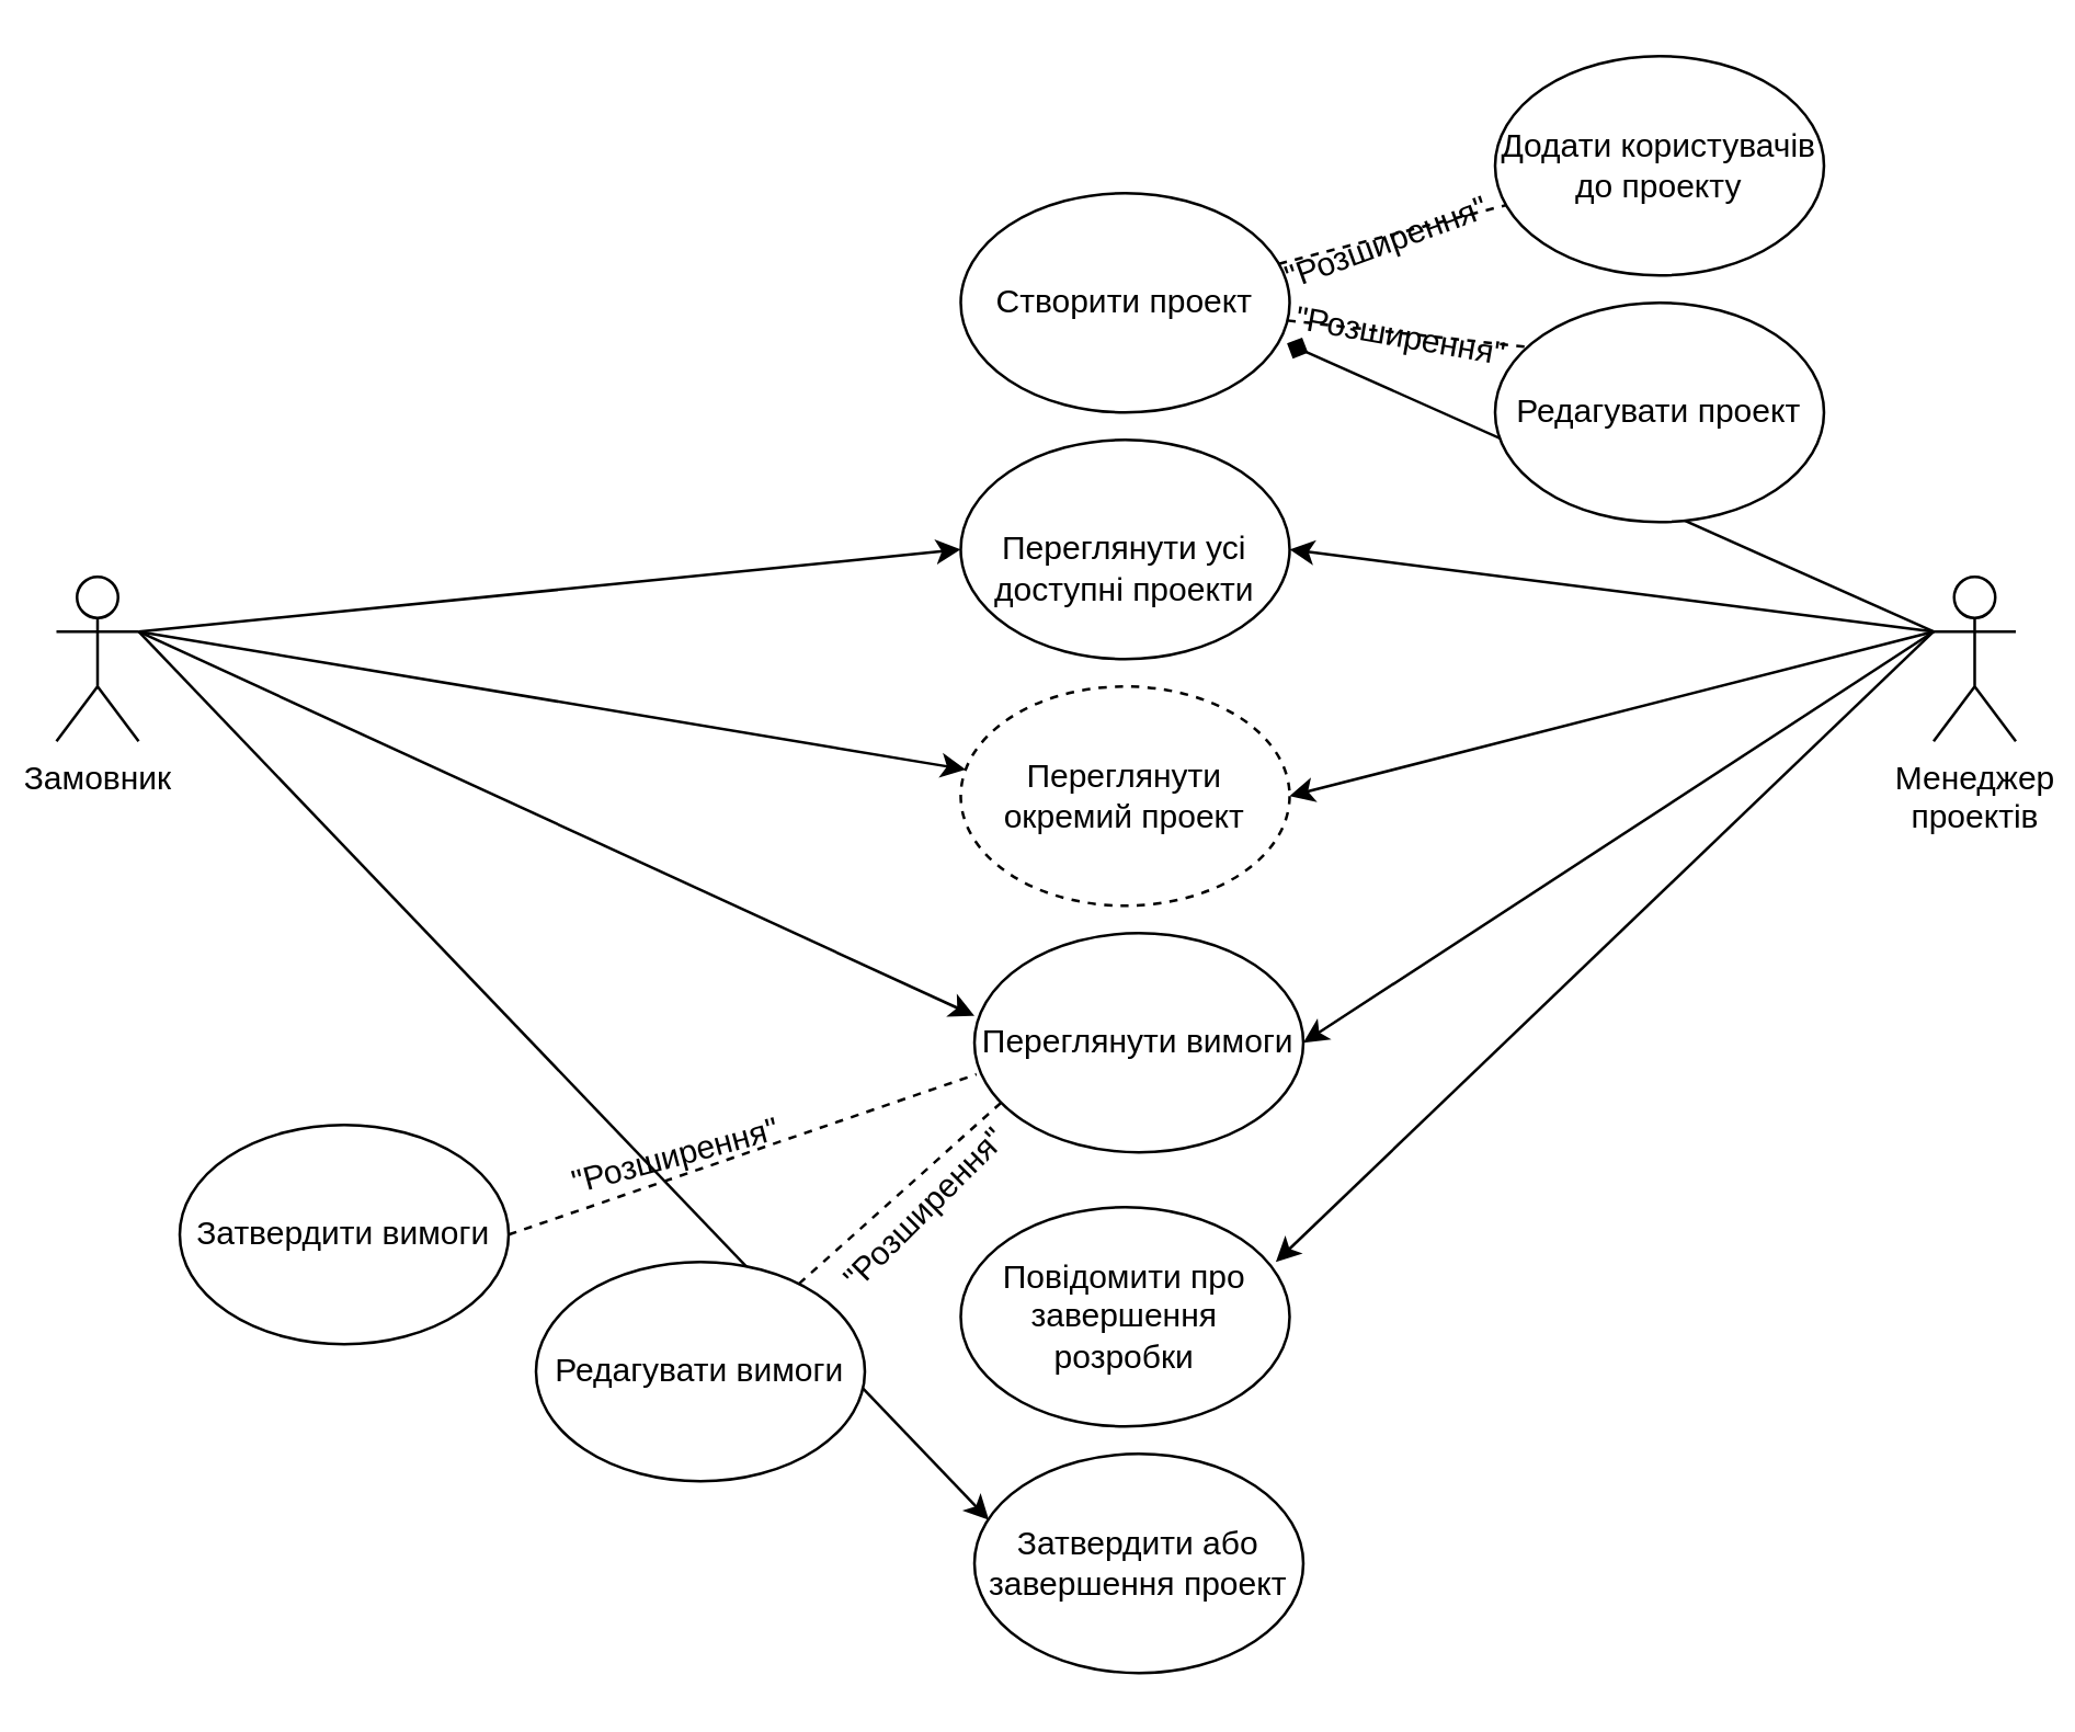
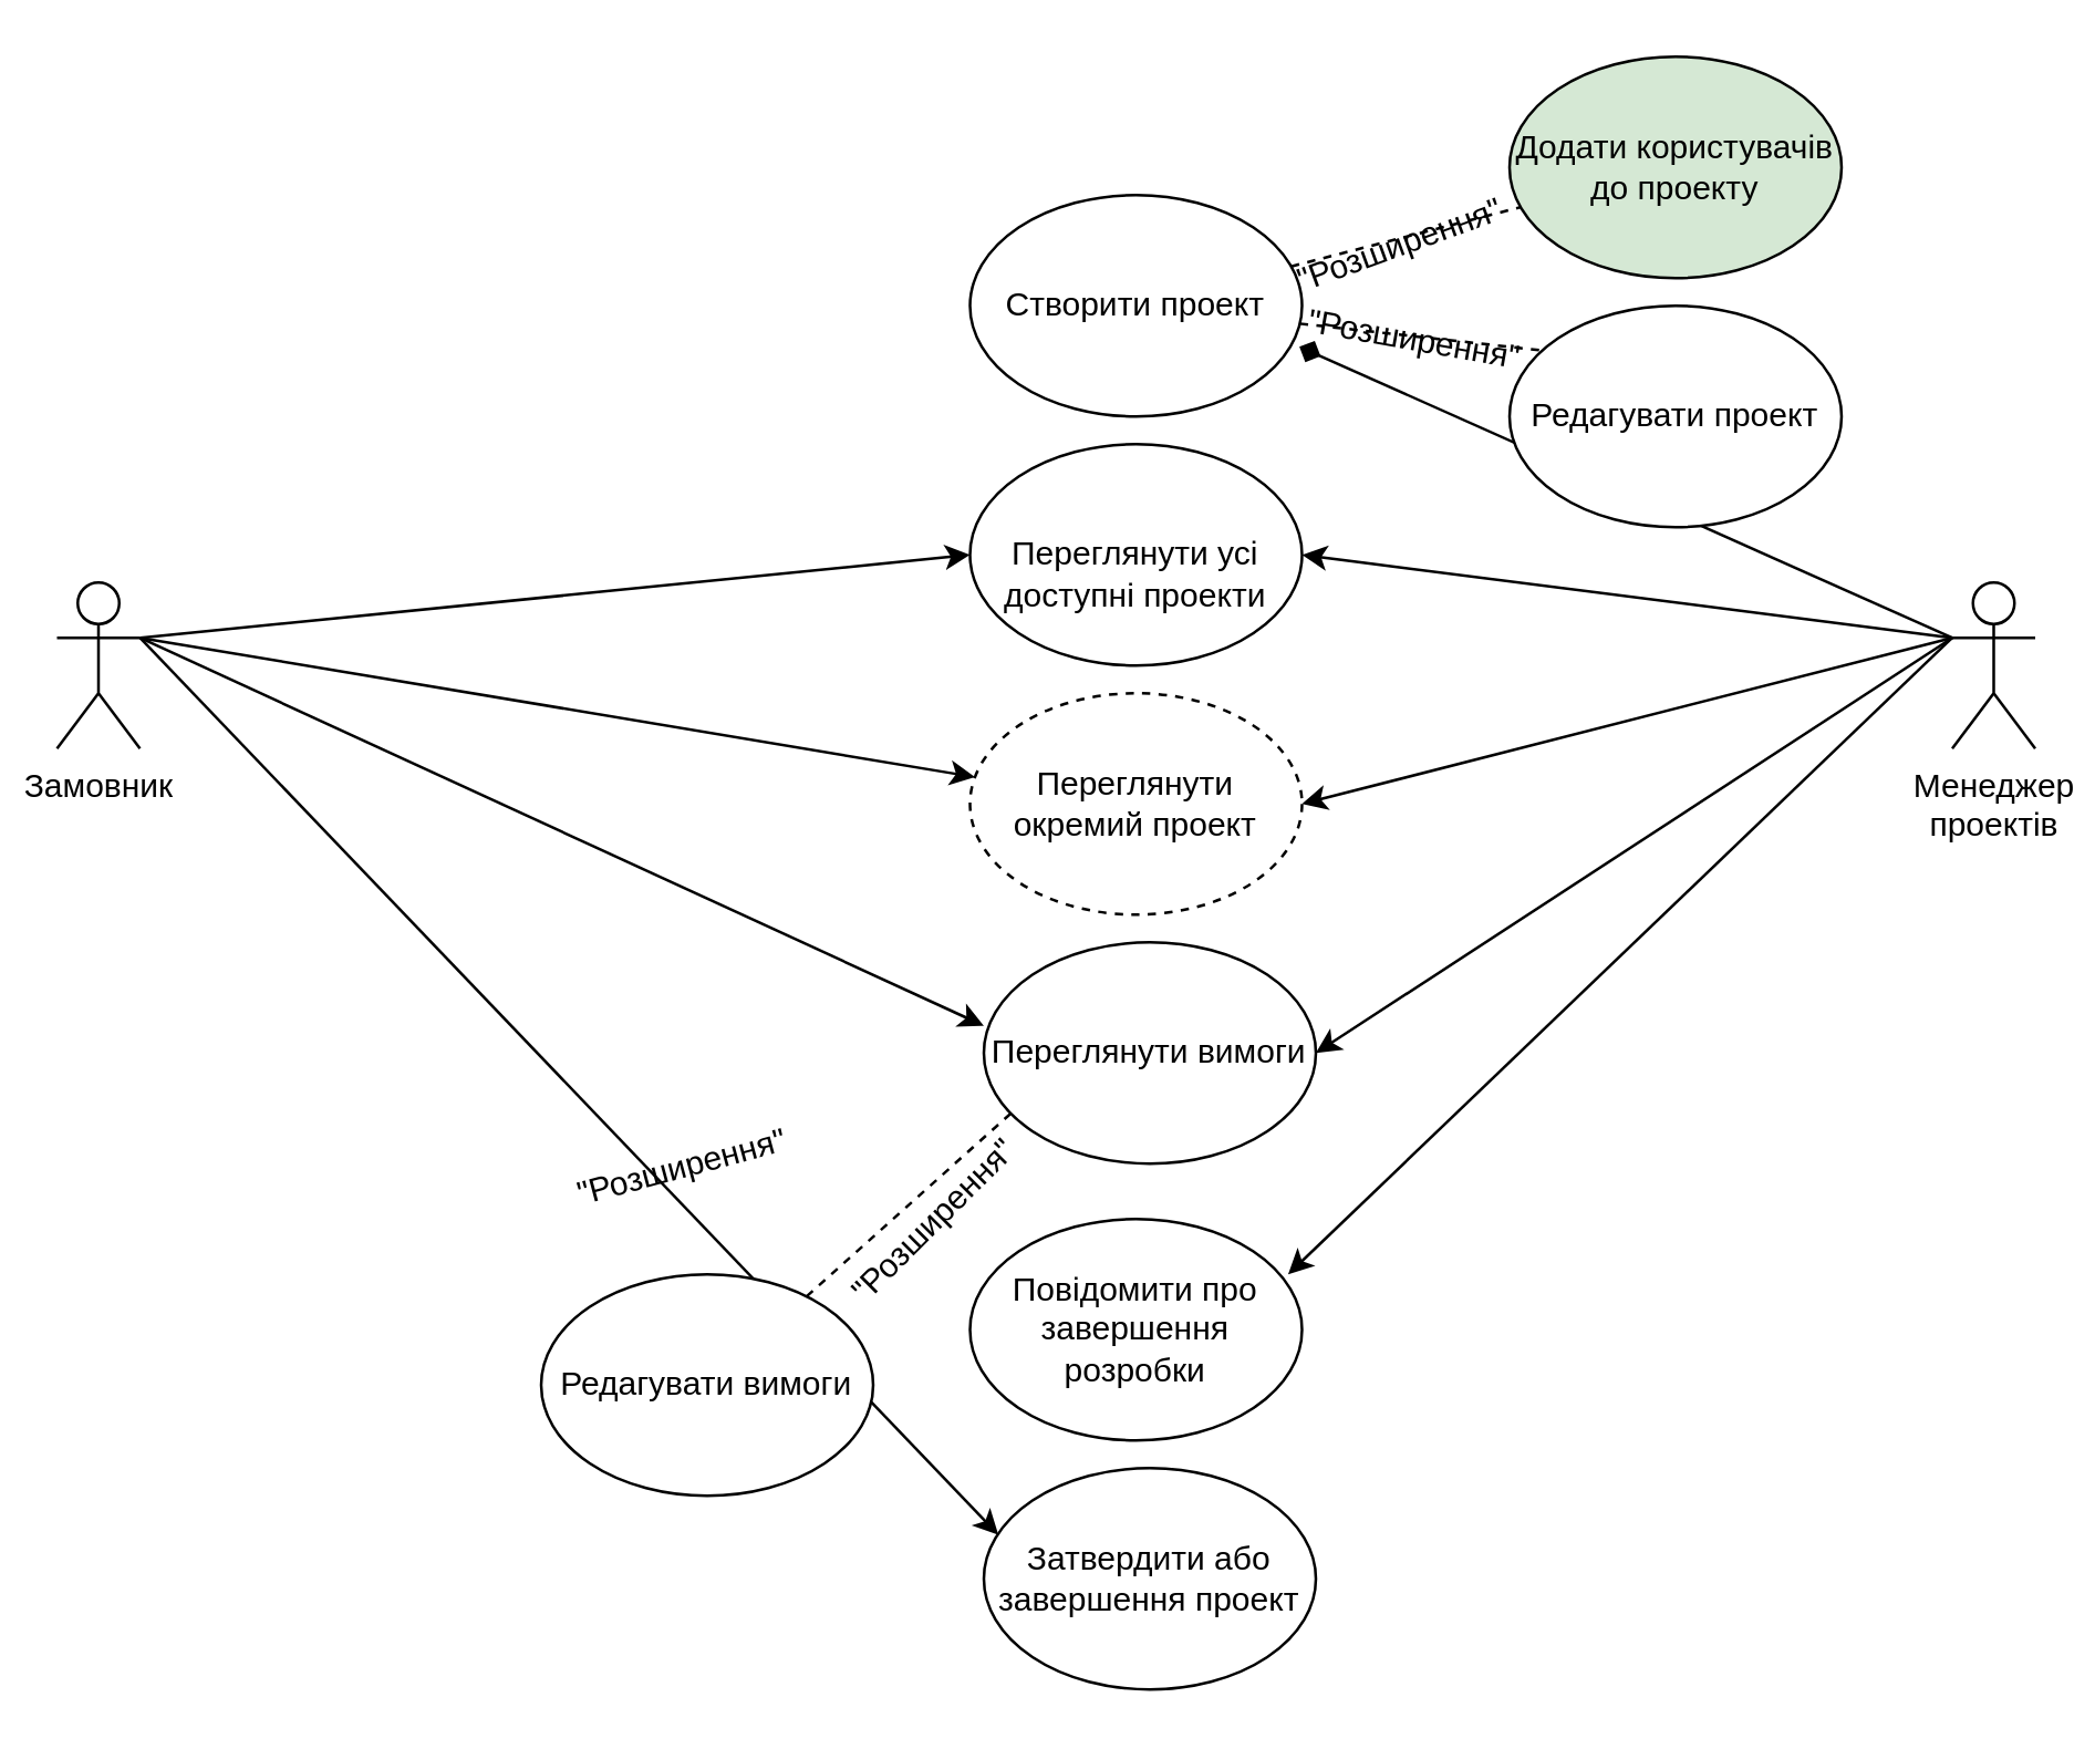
- <mxCell id="18" value="Додати користувачів до проекту&lt;br&gt;" style="ellipse;whiteSpace=wrap;html=1;" vertex="1" parent="1"><mxGeometry x="545" y="20" width="120" height="80" as="geometry" /></mxCell>
+ <mxCell id="18" value="Додати користувачів до проекту&lt;br&gt;" style="ellipse;whiteSpace=wrap;html=1;fillColor=#d5e8d4;" vertex="1" parent="1"><mxGeometry x="545" y="20" width="120" height="80" as="geometry" /></mxCell>
- <mxCell id="25" value="" style="endArrow=none;dashed=1;html=1;entryX=0.006;entryY=0.644;entryDx=0;entryDy=0;entryPerimeter=0;exitX=1;exitY=0.5;exitDx=0;exitDy=0;" edge="1" parent="1" source="20" target="16"><mxGeometry width="50" height="50" relative="1" as="geometry"><mxPoint x="5" y="680" as="sourcePoint" /><mxPoint x="55" y="630" as="targetPoint" /></mxGeometry></mxCell>
- <mxCell id="20" value="Затвердити вимоги&lt;br&gt;" style="ellipse;whiteSpace=wrap;html=1;" vertex="1" parent="1"><mxGeometry x="65" y="410" width="120" height="80" as="geometry" /></mxCell>
